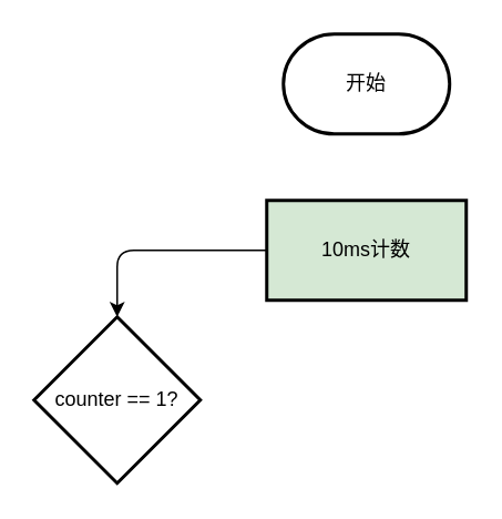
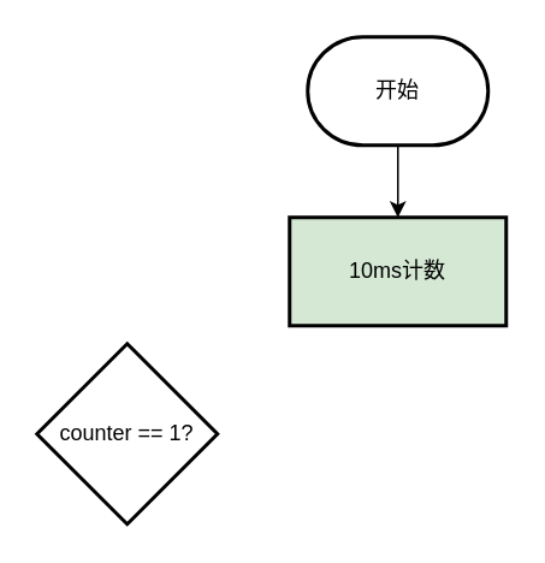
+ <mxCell id="2" value="" style="edgeStyle=none;html=1;" edge="1" parent="1" source="3" target="5"><mxGeometry relative="1" as="geometry" /></mxCell>
- <mxCell id="4" style="edgeStyle=none;html=1;entryX=0.5;entryY=0;entryDx=0;entryDy=0;entryPerimeter=0;" edge="1" parent="1" source="5" target="6"><mxGeometry relative="1" as="geometry"><mxPoint x="70" y="150" as="targetPoint" /><Array as="points"><mxPoint x="70" y="150" /></Array></mxGeometry></mxCell>
